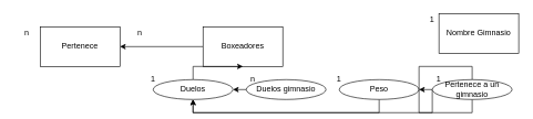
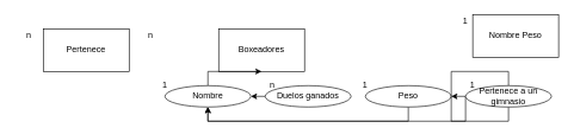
- <mxCell id="5" value="Nombre Gimnasio" style="rounded=0;whiteSpace=wrap;html=1;" vertex="1" parent="1"><mxGeometry x="660" y="20" width="120" height="60" as="geometry" /></mxCell>
+ <mxCell id="5" value="Nombre Peso" style="rounded=0;whiteSpace=wrap;html=1;" vertex="1" parent="1"><mxGeometry x="660" y="20" width="120" height="60" as="geometry" /></mxCell>
- <mxCell id="3" style="edgeStyle=orthogonalEdgeStyle;rounded=0;orthogonalLoop=1;jettySize=auto;html=1;exitX=0;exitY=0.5;exitDx=0;exitDy=0;entryX=1;entryY=0.5;entryDx=0;entryDy=0;" edge="1" parent="1" source="4" target="2"><mxGeometry relative="1" as="geometry" /></mxCell>
- <mxCell id="7" value="Duelos" style="ellipse;whiteSpace=wrap;html=1;" vertex="1" parent="1"><mxGeometry x="230" y="120" width="120" height="30" as="geometry" /></mxCell>
+ <mxCell id="7" value="Nombre" style="ellipse;whiteSpace=wrap;html=1;" vertex="1" parent="1"><mxGeometry x="230" y="120" width="120" height="30" as="geometry" /></mxCell>
- <mxCell id="9" value="Duelos gimnasio" style="ellipse;whiteSpace=wrap;html=1;" vertex="1" parent="1"><mxGeometry x="370" y="120" width="120" height="30" as="geometry" /></mxCell>
+ <mxCell id="9" value="Duelos ganados" style="ellipse;whiteSpace=wrap;html=1;" vertex="1" parent="1"><mxGeometry x="370" y="120" width="120" height="30" as="geometry" /></mxCell>
